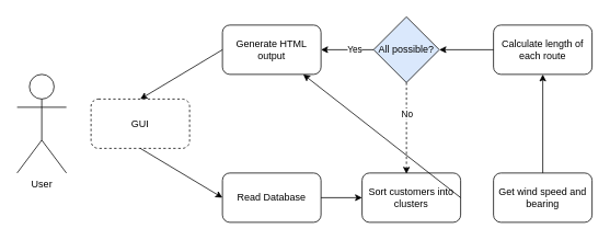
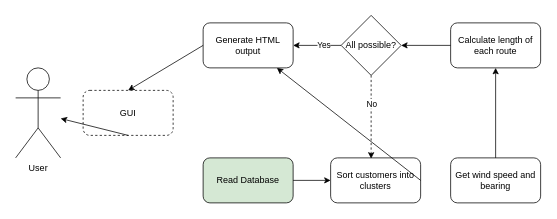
- <mxCell id="8" value="All possible?" style="rhombus;whiteSpace=wrap;html=1;fillColor=#dae8fc;" vertex="1" parent="1"><mxGeometry x="454" y="20" width="80" height="80" as="geometry" /></mxCell>
+ <mxCell id="8" value="All possible?" style="rhombus;whiteSpace=wrap;html=1;" vertex="1" parent="1"><mxGeometry x="454" y="20" width="80" height="80" as="geometry" /></mxCell>
- <mxCell id="17" value="" style="endArrow=classic;html=1;exitX=0.5;exitY=1;exitDx=0;exitDy=0;entryX=0;entryY=0.5;entryDx=0;entryDy=0;" edge="1" parent="1" source="3" target="5"><mxGeometry width="50" height="50" relative="1" as="geometry"><mxPoint x="730" y="270" as="sourcePoint" /><mxPoint x="780" y="220" as="targetPoint" /></mxGeometry></mxCell>
+ <mxCell id="17" value="" style="endArrow=classic;html=1;exitX=0.5;exitY=1;exitDx=0;exitDy=0;" edge="1" parent="1" source="3" target="2"><mxGeometry width="50" height="50" relative="1" as="geometry"><mxPoint x="730" y="270" as="sourcePoint" /><mxPoint x="780" y="220" as="targetPoint" /></mxGeometry></mxCell>
- <mxCell id="5" value="Read Database" style="rounded=1;whiteSpace=wrap;html=1;" vertex="1" parent="1"><mxGeometry x="270" y="210" width="120" height="60" as="geometry" /></mxCell>
+ <mxCell id="5" value="Read Database" style="rounded=1;whiteSpace=wrap;html=1;fillColor=#d5e8d4;" vertex="1" parent="1"><mxGeometry x="270" y="210" width="120" height="60" as="geometry" /></mxCell>
